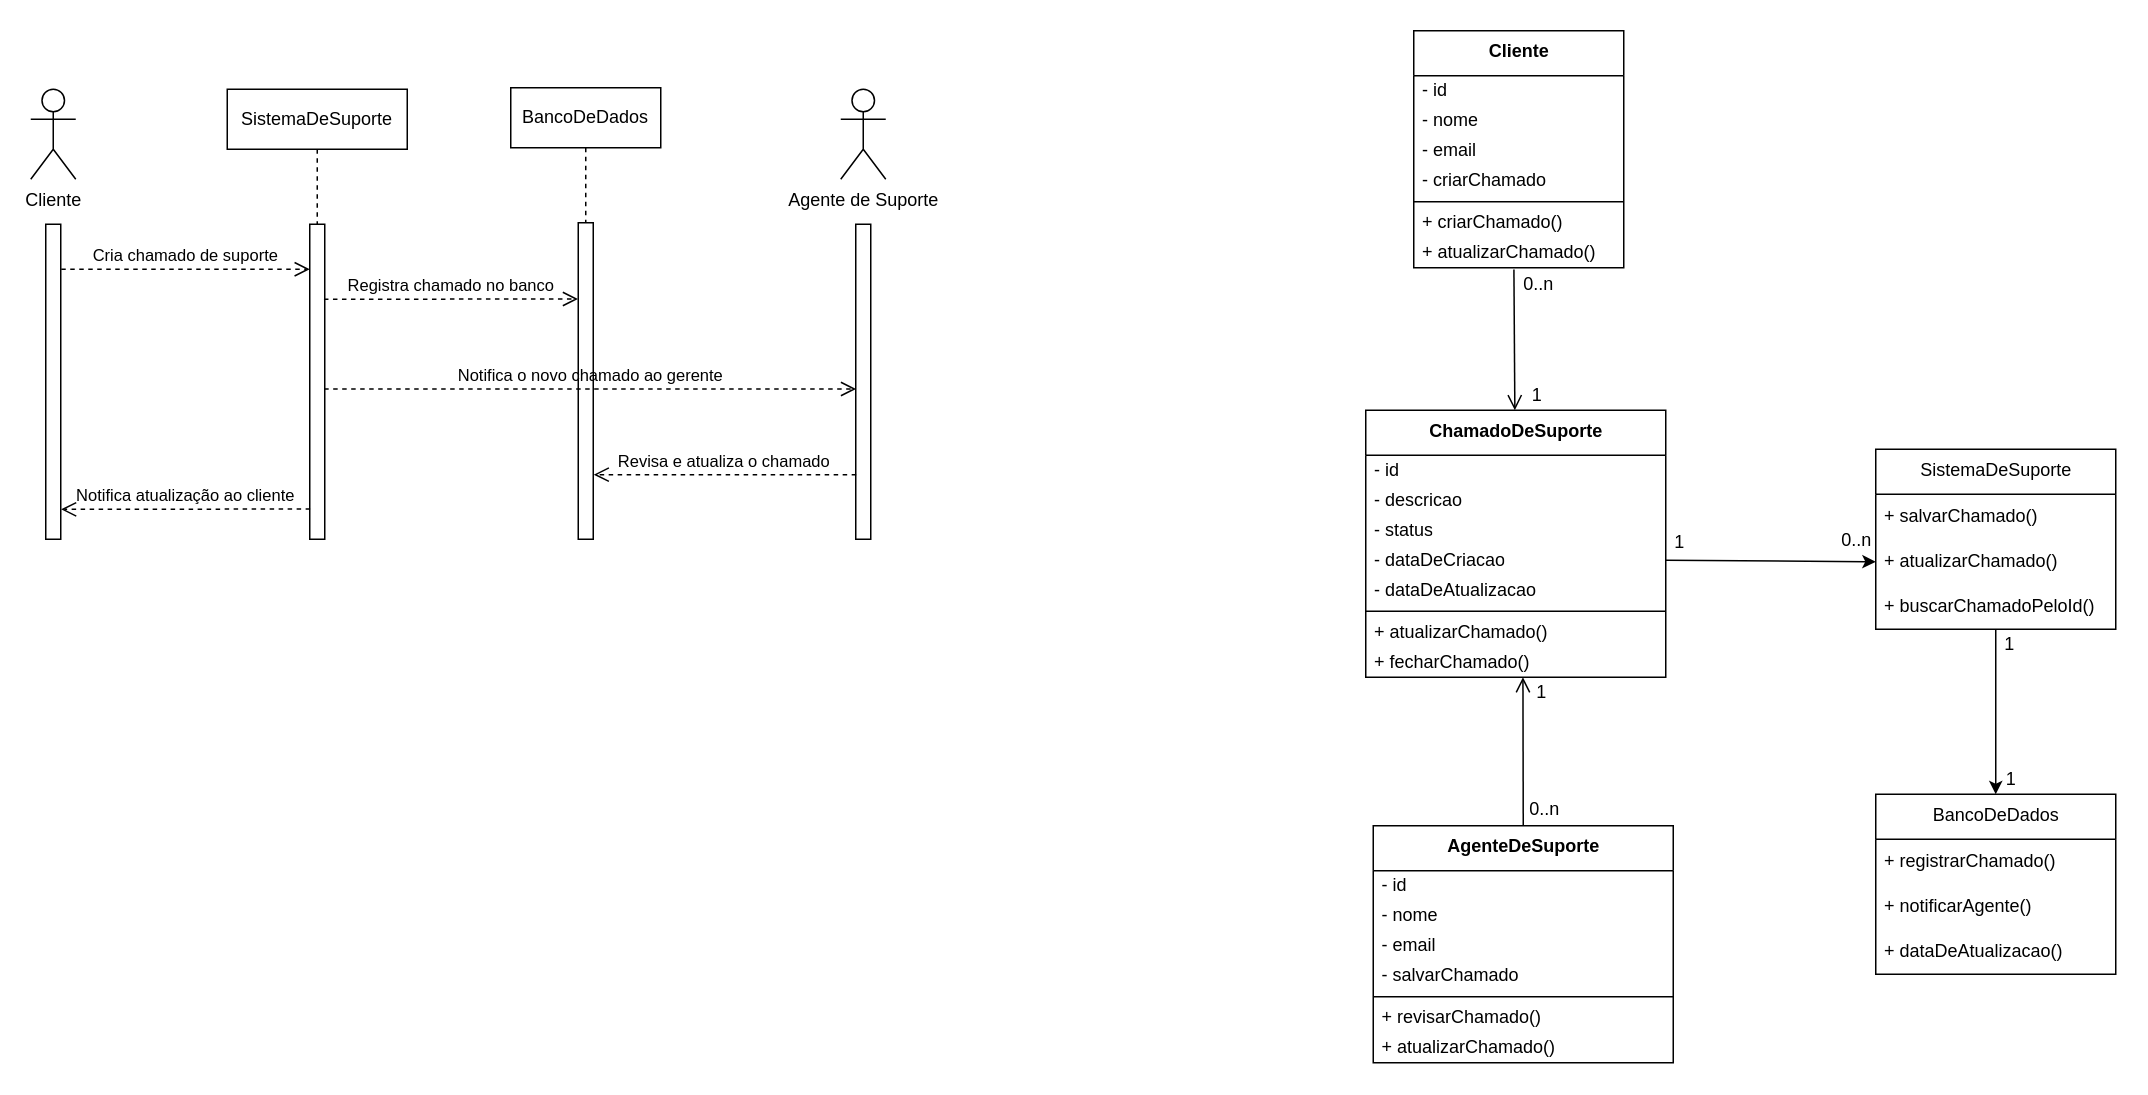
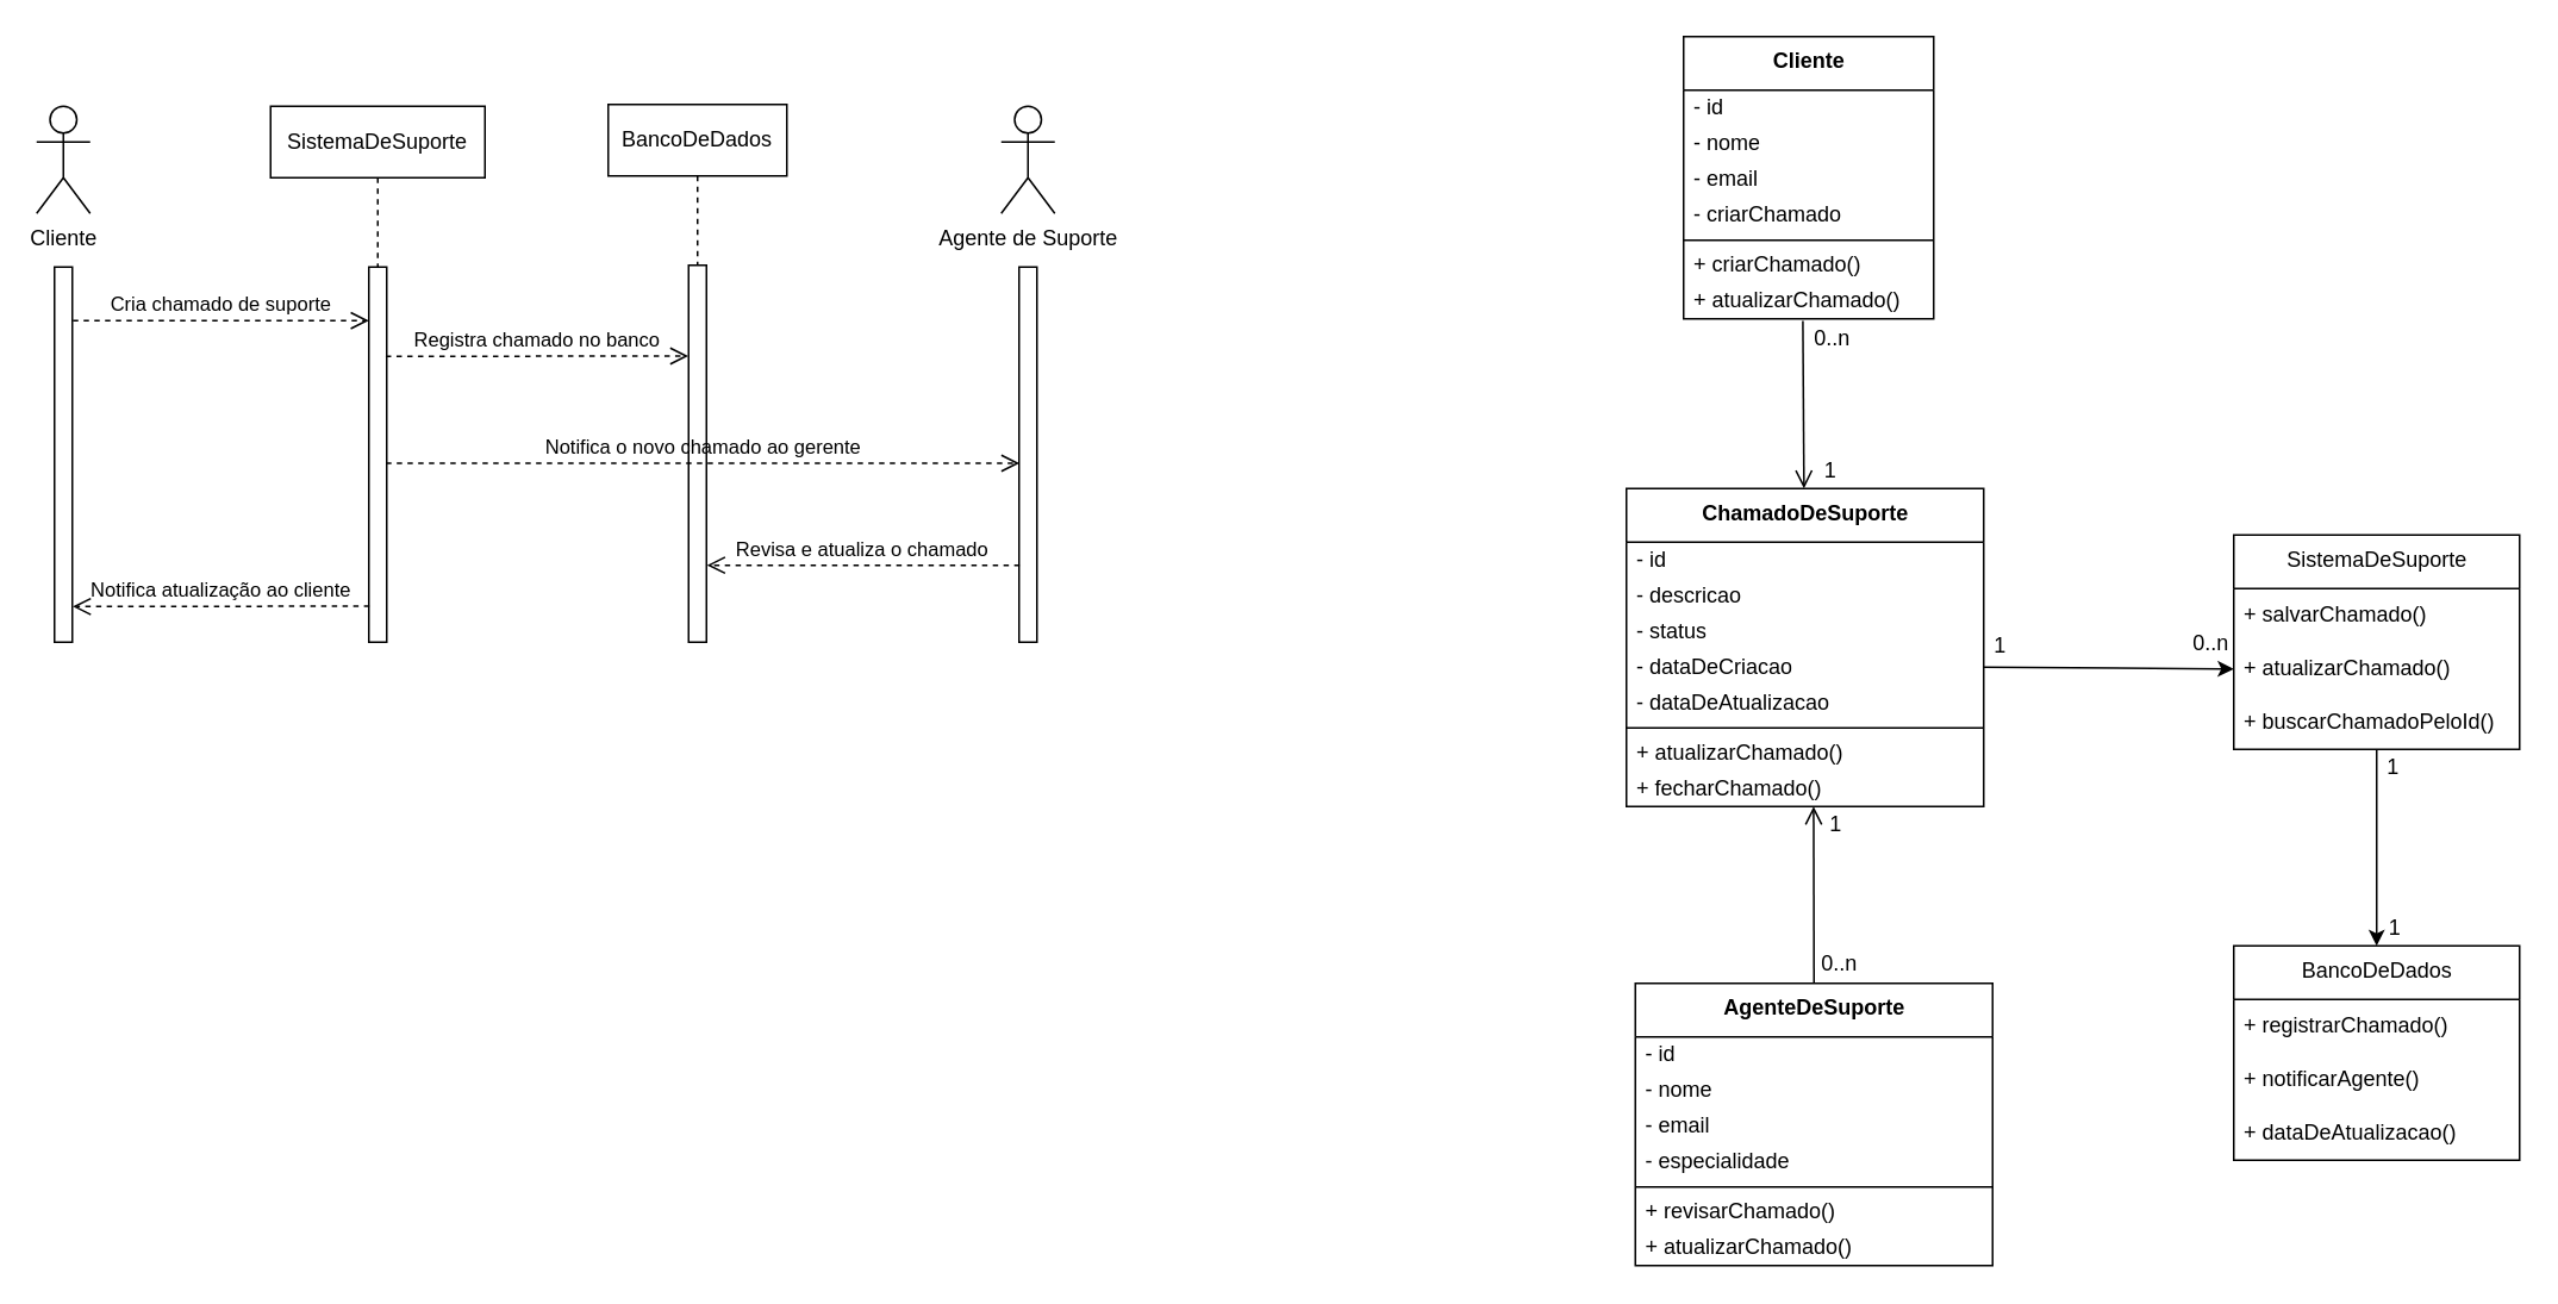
- <mxCell id="32" value="- salvarChamado" style="text;html=1;strokeColor=none;fillColor=none;align=left;verticalAlign=middle;spacingLeft=4;spacingRight=4;overflow=hidden;rotatable=0;points=[[0,0.5],[1,0.5]];portConstraint=eastwest;" parent="28" vertex="1"><mxGeometry y="90" width="200" height="20" as="geometry" /></mxCell>
+ <mxCell id="32" value="- especialidade" style="text;html=1;strokeColor=none;fillColor=none;align=left;verticalAlign=middle;spacingLeft=4;spacingRight=4;overflow=hidden;rotatable=0;points=[[0,0.5],[1,0.5]];portConstraint=eastwest;" parent="28" vertex="1"><mxGeometry y="90" width="200" height="20" as="geometry" /></mxCell>
